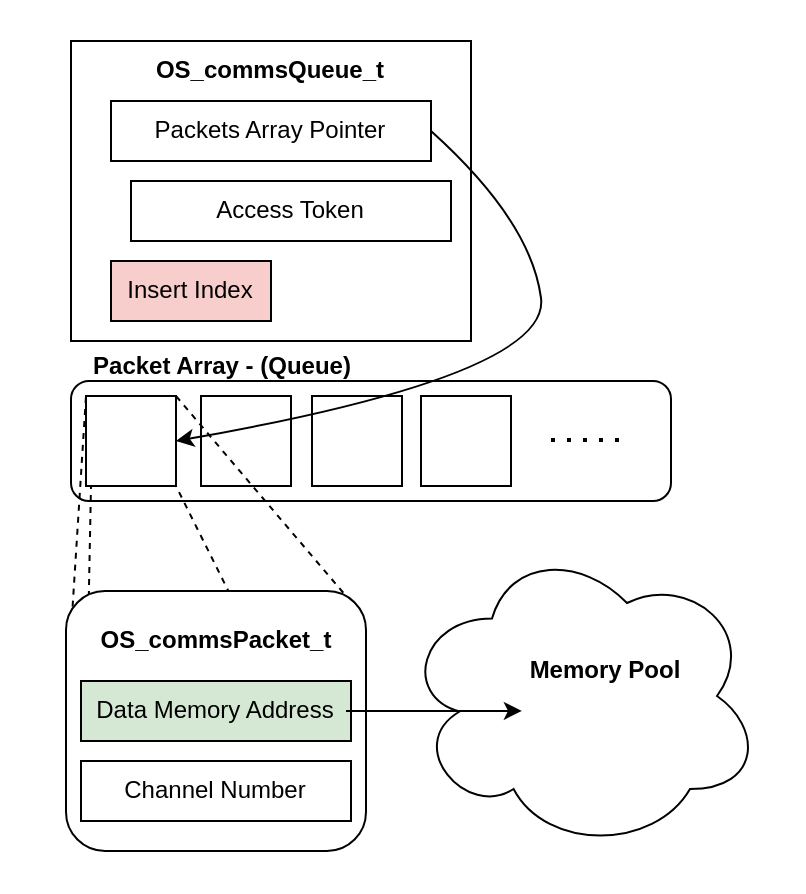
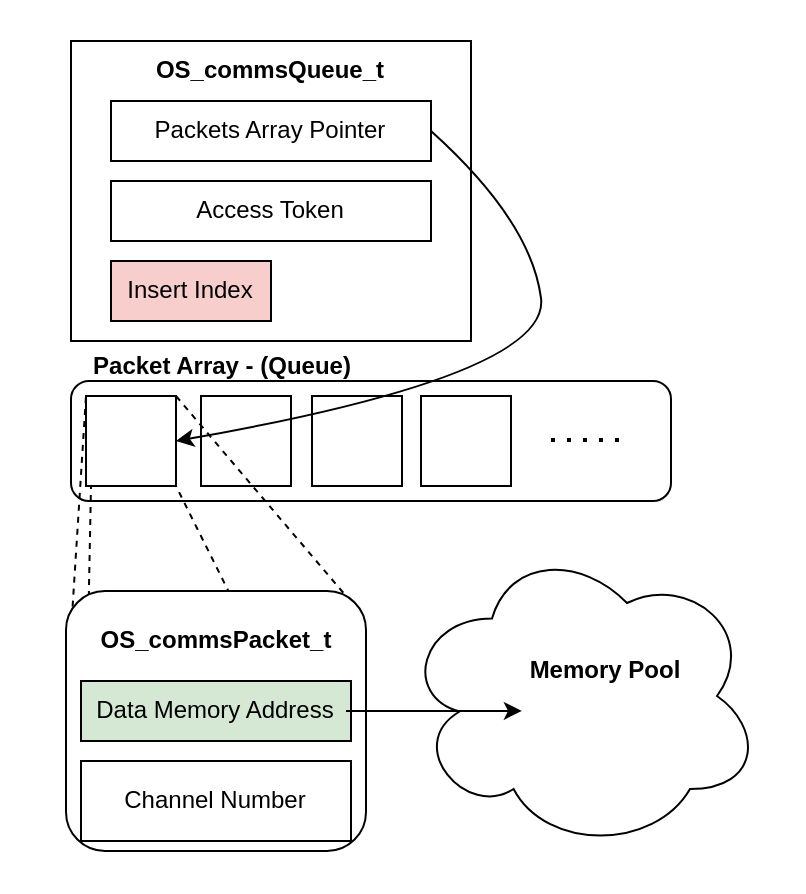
- <mxCell id="8" value="&lt;span style=&quot;font-weight: normal;&quot;&gt;Access Token&lt;/span&gt;" style="rounded=0;whiteSpace=wrap;html=1;fontStyle=1" vertex="1" parent="1"><mxGeometry x="65" y="90" width="160" height="30" as="geometry" /></mxCell>
+ <mxCell id="8" value="&lt;span style=&quot;font-weight: normal;&quot;&gt;Access Token&lt;/span&gt;" style="rounded=0;whiteSpace=wrap;html=1;fontStyle=1" vertex="1" parent="1"><mxGeometry x="55" y="90" width="160" height="30" as="geometry" /></mxCell>
- <mxCell id="23" value="Channel Number" style="rounded=0;whiteSpace=wrap;html=1;" vertex="1" parent="1"><mxGeometry x="40" y="380" width="135" height="30" as="geometry" /></mxCell>
+ <mxCell id="23" value="Channel Number" style="rounded=0;whiteSpace=wrap;html=1;" vertex="1" parent="1"><mxGeometry x="40" y="380" width="135" height="40" as="geometry" /></mxCell>
